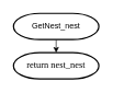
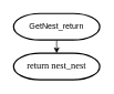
- <mxCell id="3" value="GetNest_nest" style="strokeWidth=2;html=1;shape=mxgraph.flowchart.terminator;whiteSpace=wrap;" vertex="1" parent="1"><mxGeometry x="20" y="20" width="130" height="40" as="geometry" /></mxCell>
+ <mxCell id="3" value="GetNest_return" style="strokeWidth=2;html=1;shape=mxgraph.flowchart.terminator;whiteSpace=wrap;" vertex="1" parent="1"><mxGeometry x="20" y="20" width="130" height="40" as="geometry" /></mxCell>
